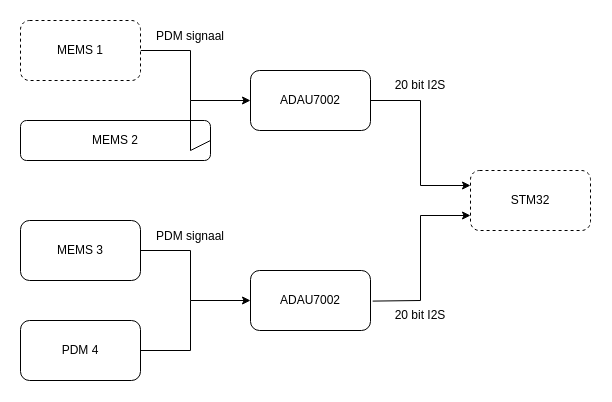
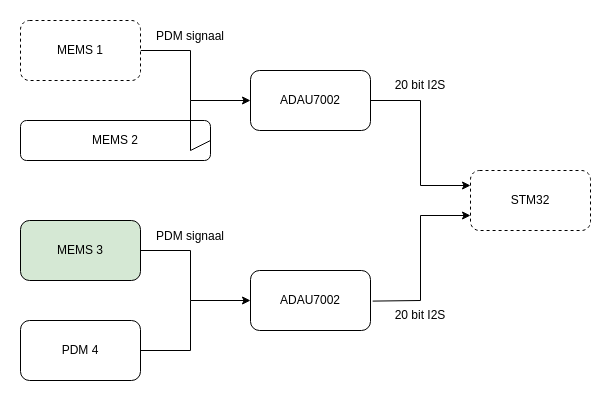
- <mxCell id="5" value="MEMS 3" style="rounded=1;whiteSpace=wrap;html=1;" vertex="1" parent="1"><mxGeometry x="20" y="220" width="120" height="60" as="geometry" /></mxCell>
+ <mxCell id="5" value="MEMS 3" style="rounded=1;whiteSpace=wrap;html=1;fillColor=#d5e8d4;" vertex="1" parent="1"><mxGeometry x="20" y="220" width="120" height="60" as="geometry" /></mxCell>
